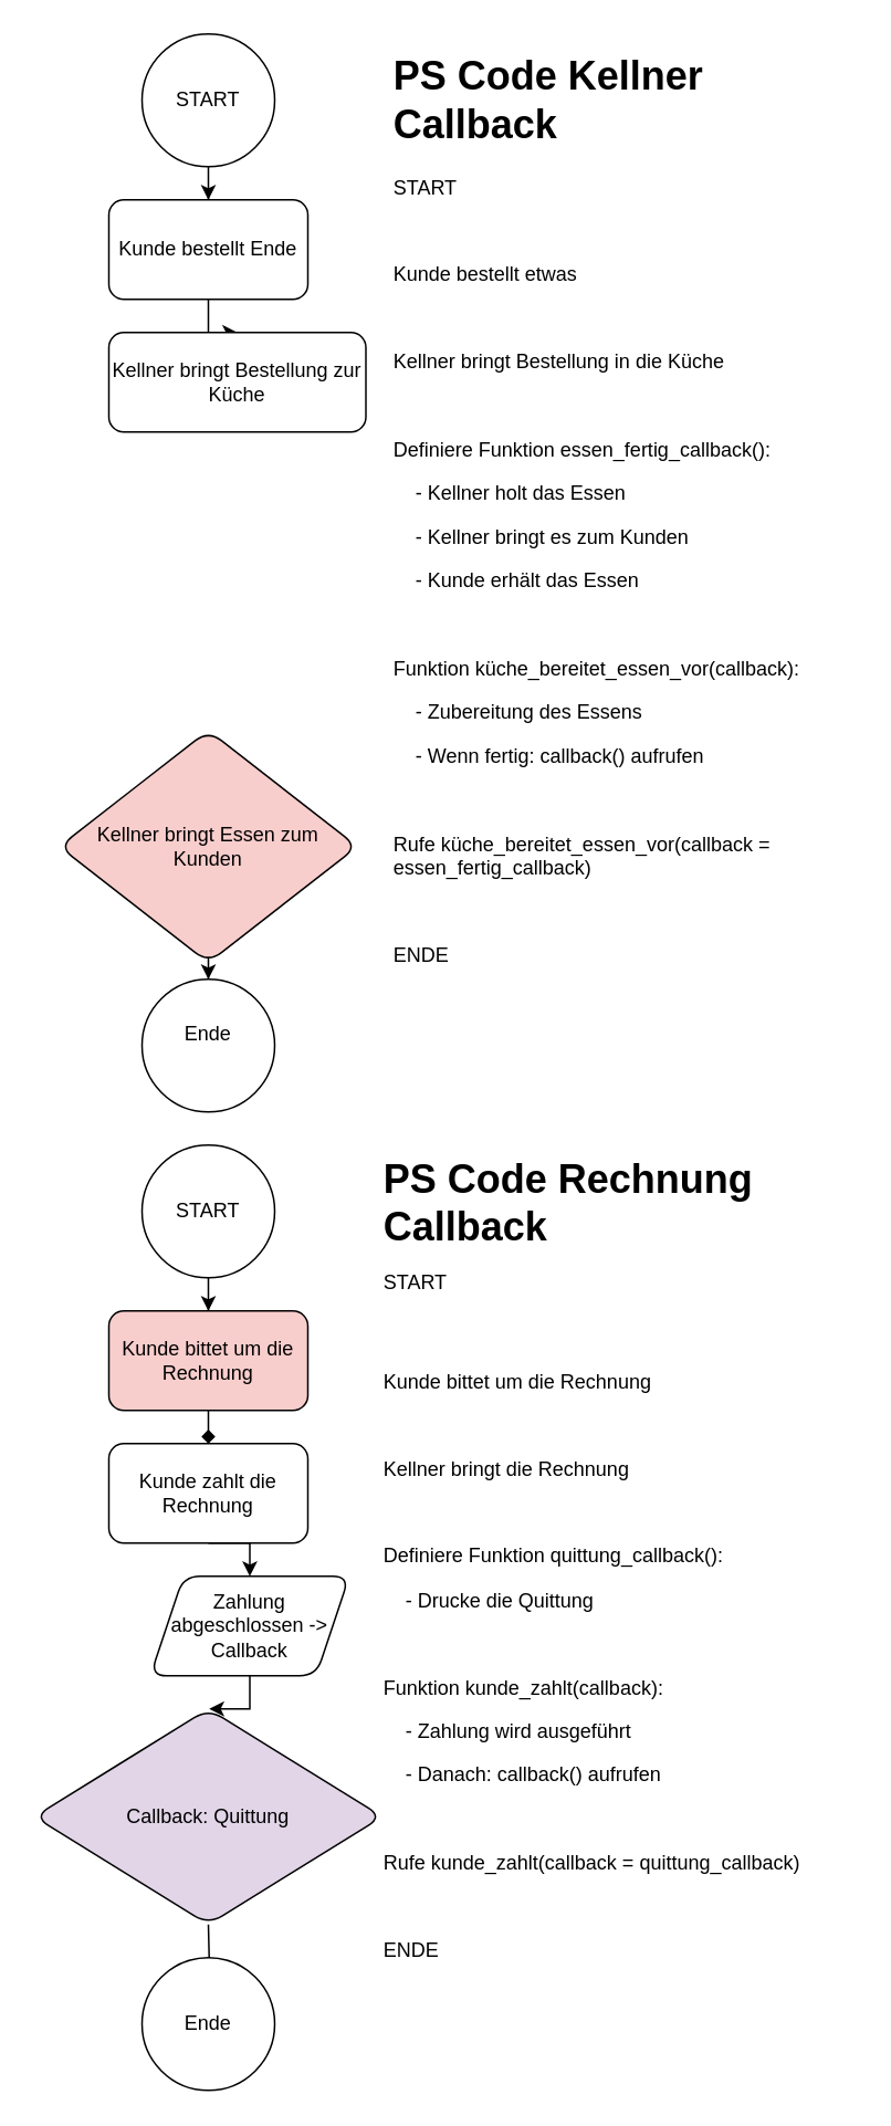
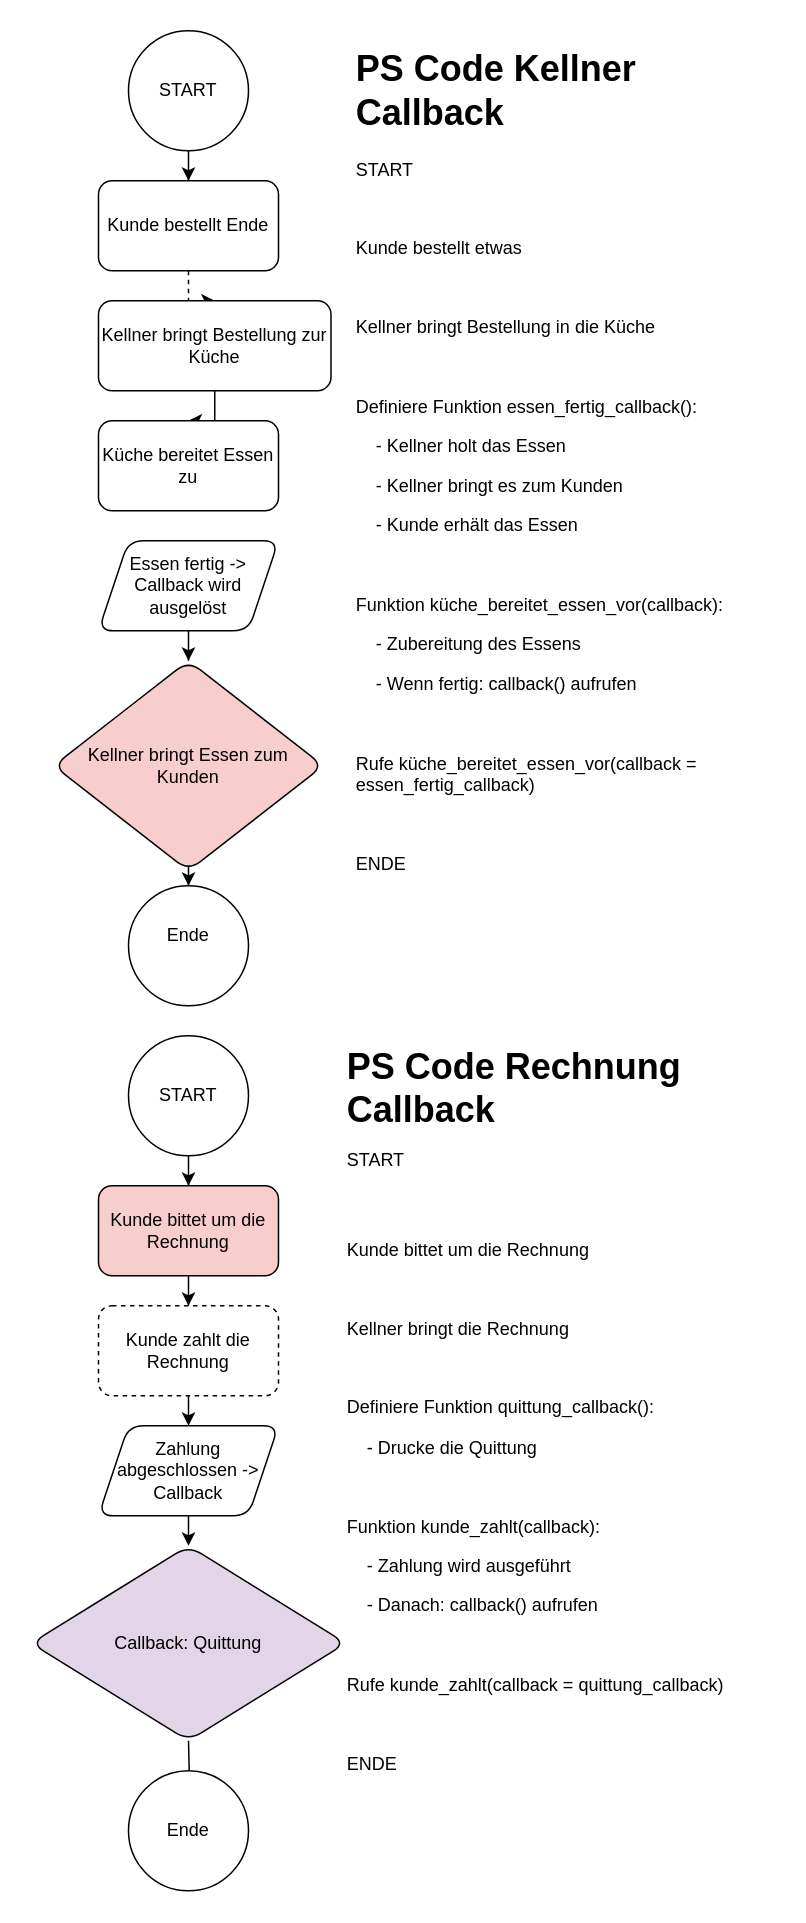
- <mxCell id="4" value="" style="edgeStyle=orthogonalEdgeStyle;rounded=0;orthogonalLoop=1;jettySize=auto;html=1;" edge="1" parent="1" source="5" target="7"><mxGeometry relative="1" as="geometry" /></mxCell>
+ <mxCell id="4" value="" style="edgeStyle=orthogonalEdgeStyle;rounded=0;orthogonalLoop=1;jettySize=auto;html=1;dashed=1;" edge="1" parent="1" source="5" target="7"><mxGeometry relative="1" as="geometry" /></mxCell>
+ <mxCell id="6" value="" style="edgeStyle=orthogonalEdgeStyle;rounded=0;orthogonalLoop=1;jettySize=auto;html=1;" edge="1" parent="1" source="7" target="8"><mxGeometry relative="1" as="geometry" /></mxCell>
+ <mxCell id="8" value="Küche bereitet Essen zu" style="whiteSpace=wrap;html=1;rounded=1;" vertex="1" parent="1"><mxGeometry x="65" y="280" width="120" height="60" as="geometry" /></mxCell>
+ <mxCell id="10" value="Essen fertig -&amp;gt; Callback wird ausgelöst" style="shape=parallelogram;perimeter=parallelogramPerimeter;whiteSpace=wrap;html=1;fixedSize=1;rounded=1;" vertex="1" parent="1"><mxGeometry x="65" y="360" width="120" height="60" as="geometry" /></mxCell>
+ <mxCell id="9" value="" style="edgeStyle=orthogonalEdgeStyle;rounded=0;orthogonalLoop=1;jettySize=auto;html=1;" edge="1" parent="1" source="10" target="12"><mxGeometry relative="1" as="geometry" /></mxCell>
- <mxCell id="18" value="" style="edgeStyle=orthogonalEdgeStyle;rounded=0;orthogonalLoop=1;jettySize=auto;html=1;endArrow=diamond;" edge="1" parent="1" source="19" target="21"><mxGeometry relative="1" as="geometry" /></mxCell>
+ <mxCell id="18" value="" style="edgeStyle=orthogonalEdgeStyle;rounded=0;orthogonalLoop=1;jettySize=auto;html=1;" edge="1" parent="1" source="19" target="21"><mxGeometry relative="1" as="geometry" /></mxCell>
- <mxCell id="21" value="Kunde zahlt die Rechnung" style="rounded=1;whiteSpace=wrap;html=1;" vertex="1" parent="1"><mxGeometry x="65" y="870" width="120" height="60" as="geometry" /></mxCell>
+ <mxCell id="21" value="Kunde zahlt die Rechnung" style="rounded=1;whiteSpace=wrap;html=1;dashed=1;" vertex="1" parent="1"><mxGeometry x="65" y="870" width="120" height="60" as="geometry" /></mxCell>
- <mxCell id="23" value="Zahlung abgeschlossen -&amp;gt; Callback" style="shape=parallelogram;perimeter=parallelogramPerimeter;whiteSpace=wrap;html=1;fixedSize=1;rounded=1;" vertex="1" parent="1"><mxGeometry x="90" y="950" width="120" height="60" as="geometry" /></mxCell>
+ <mxCell id="23" value="Zahlung abgeschlossen -&amp;gt; Callback" style="shape=parallelogram;perimeter=parallelogramPerimeter;whiteSpace=wrap;html=1;fixedSize=1;rounded=1;" vertex="1" parent="1"><mxGeometry x="65" y="950" width="120" height="60" as="geometry" /></mxCell>
